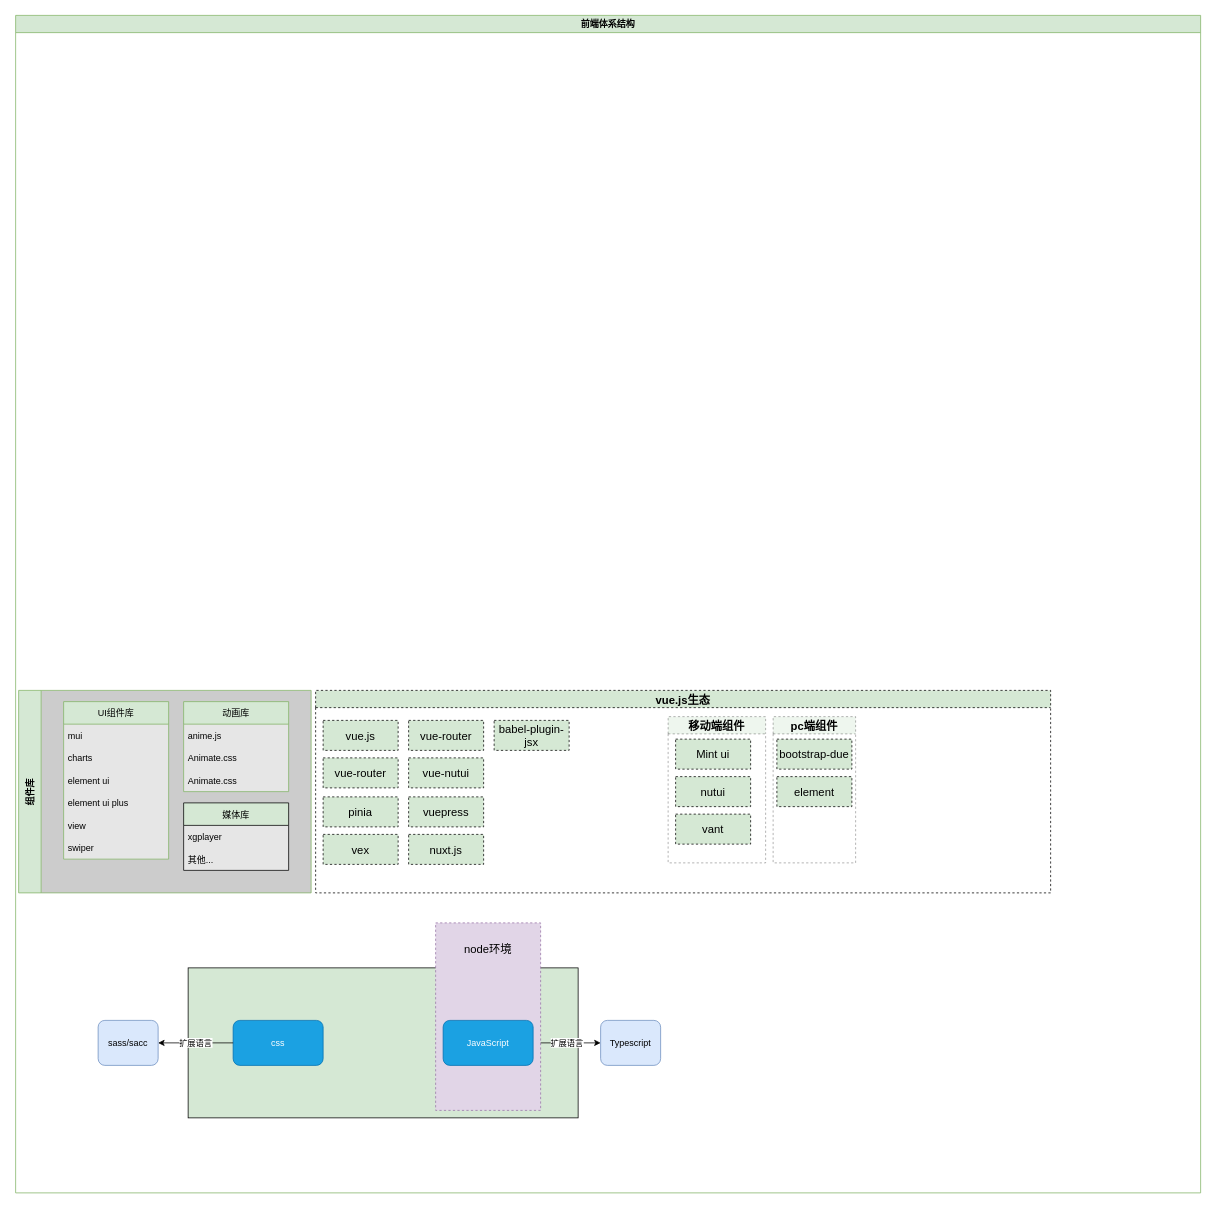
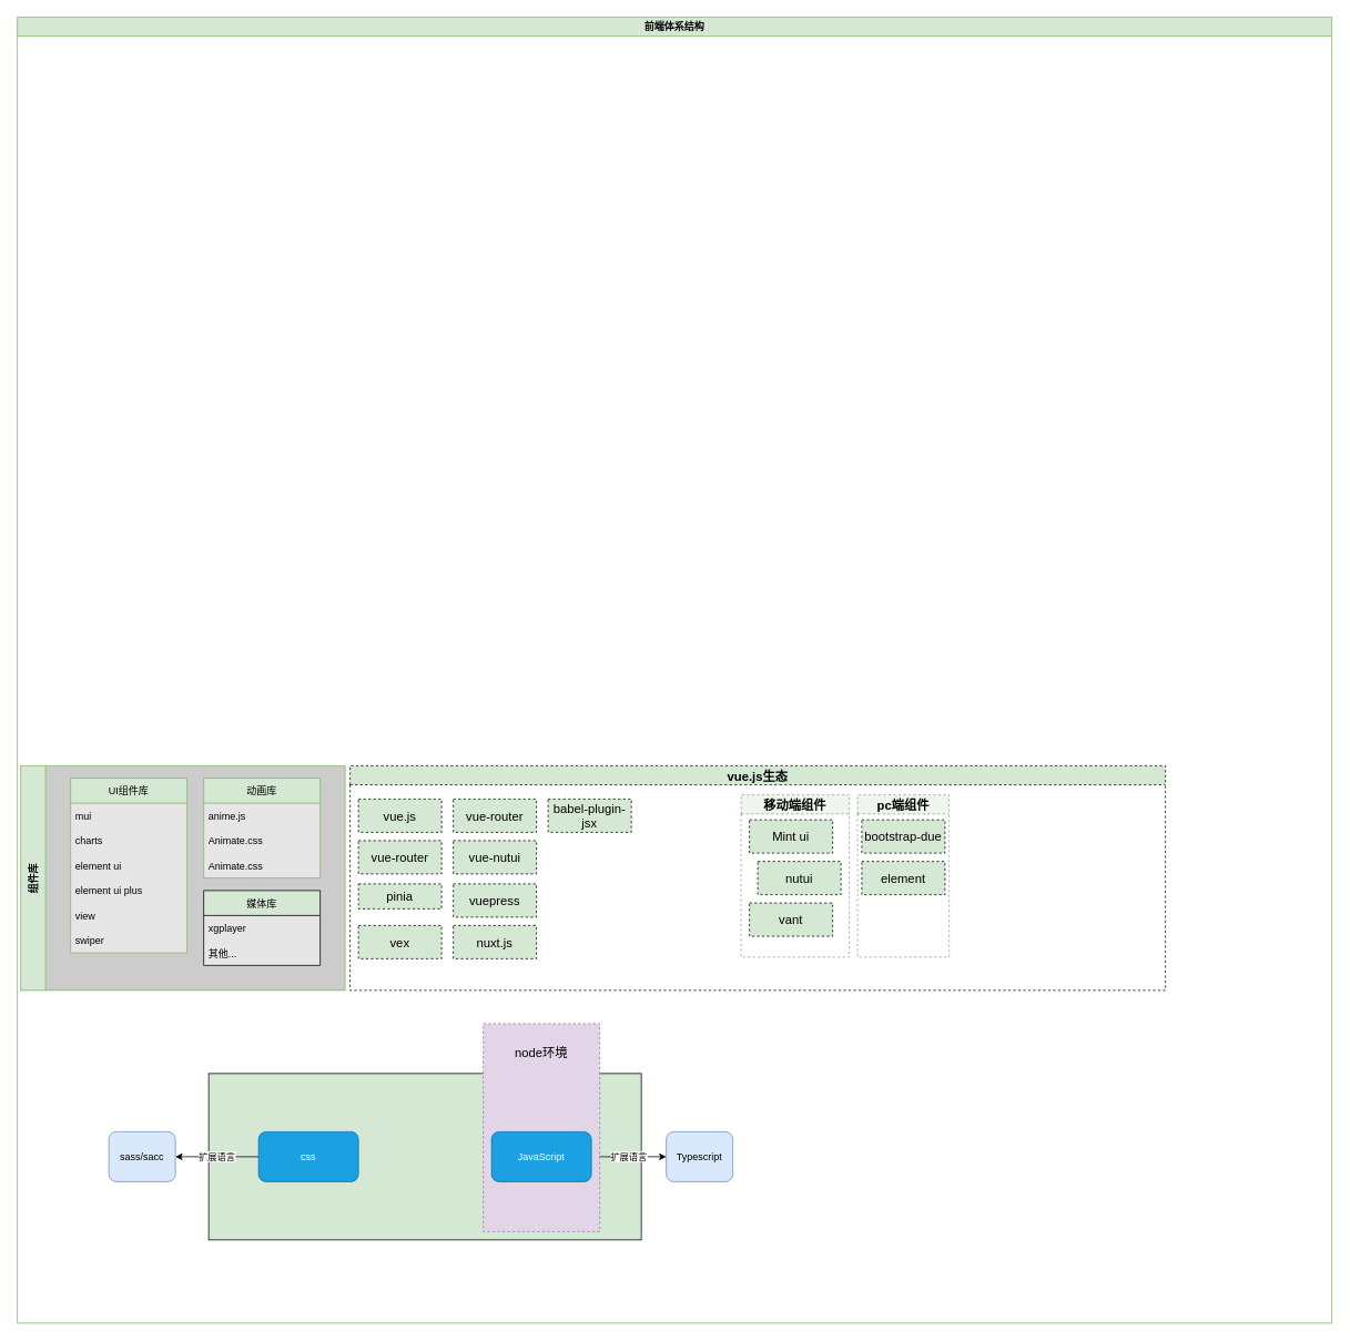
- <mxCell id="39" value="nutui" style="rounded=0;whiteSpace=wrap;html=1;dashed=1;fontSize=15;fillColor=#D5E8D4;gradientColor=none;" vertex="1" parent="38"><mxGeometry x="10" y="80" width="100" height="40" as="geometry" /></mxCell>
+ <mxCell id="39" value="nutui" style="rounded=0;whiteSpace=wrap;html=1;dashed=1;fontSize=15;fillColor=#D5E8D4;gradientColor=none;" vertex="1" parent="38"><mxGeometry x="20" y="80" width="100" height="40" as="geometry" /></mxCell>
- <mxCell id="31" value="pinia" style="rounded=0;whiteSpace=wrap;html=1;dashed=1;fontSize=15;fillColor=#D5E8D4;gradientColor=none;" vertex="1" parent="28"><mxGeometry x="10" y="142" width="100" height="40" as="geometry" /></mxCell>
+ <mxCell id="31" value="pinia" style="rounded=0;whiteSpace=wrap;html=1;dashed=1;fontSize=15;fillColor=#D5E8D4;gradientColor=none;" vertex="1" parent="28"><mxGeometry x="10" y="142" width="100" height="30" as="geometry" /></mxCell>
